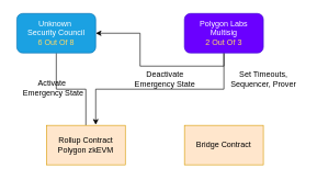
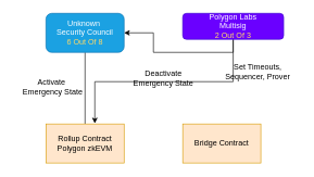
- <mxCell id="3" value="Unknown&amp;nbsp;&lt;br&gt;Security Council&lt;br&gt;&lt;font color=&quot;#ffd966&quot;&gt;6 Out Of 8&lt;/font&gt;" style="rounded=1;whiteSpace=wrap;html=1;fillColor=#1ba1e2;strokeColor=#006EAF;fontColor=#ffffff;" vertex="1" parent="1"><mxGeometry x="25" y="20" width="120" height="60" as="geometry" /></mxCell>
+ <mxCell id="3" value="Unknown&amp;nbsp;&lt;br&gt;Security Council&lt;br&gt;&lt;font color=&quot;#ffd966&quot;&gt;6 Out Of 8&lt;/font&gt;" style="rounded=1;whiteSpace=wrap;html=1;fillColor=#1ba1e2;strokeColor=#006EAF;fontColor=#ffffff;" vertex="1" parent="1"><mxGeometry x="70" y="20" width="120" height="60" as="geometry" /></mxCell>
- <mxCell id="6" value="Polygon Labs&lt;br&gt;Multisig&lt;br&gt;&lt;font color=&quot;#ffd966&quot;&gt;2 Out Of 3&lt;/font&gt;" style="rounded=1;whiteSpace=wrap;html=1;fillColor=#6a00ff;strokeColor=#3700CC;fontColor=#ffffff;" vertex="1" parent="1"><mxGeometry x="280" y="20" width="120" height="60" as="geometry" /></mxCell>
+ <mxCell id="6" value="Polygon Labs&lt;br&gt;Multisig&lt;br&gt;&lt;font color=&quot;#ffd966&quot;&gt;2 Out Of 3&lt;/font&gt;" style="rounded=1;whiteSpace=wrap;html=1;fillColor=#6a00ff;strokeColor=#3700CC;fontColor=#ffffff;" vertex="1" parent="1"><mxGeometry x="280" y="20" width="155" height="40" as="geometry" /></mxCell>
- <mxCell id="10" value="Set Timeouts, &lt;br&gt;Sequencer, Prover" style="text;html=1;align=center;verticalAlign=middle;resizable=0;points=[];autosize=1;strokeColor=none;fillColor=none;" vertex="1" parent="1"><mxGeometry x="340" y="100" width="120" height="40" as="geometry" /></mxCell>
+ <mxCell id="10" value="Set Timeouts, &lt;br&gt;Sequencer, Prover" style="text;html=1;align=center;verticalAlign=middle;resizable=0;points=[];autosize=1;strokeColor=none;fillColor=none;" vertex="1" parent="1"><mxGeometry x="335" y="90" width="120" height="40" as="geometry" /></mxCell>
